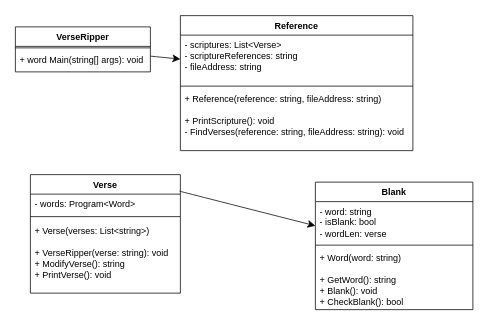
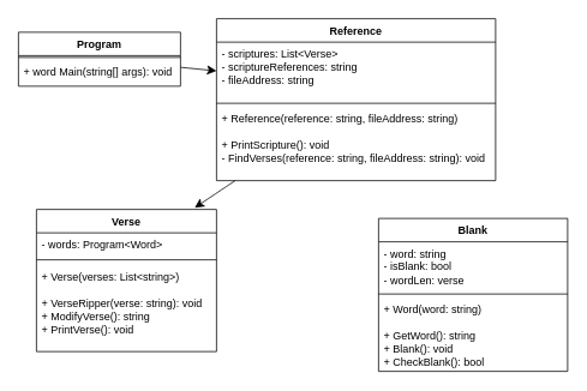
- <mxCell id="6" value="VerseRipper" style="swimlane;fontStyle=1;align=center;verticalAlign=top;childLayout=stackLayout;horizontal=1;startSize=26;horizontalStack=0;resizeParent=1;resizeParentMax=0;resizeLast=0;collapsible=1;marginBottom=0;whiteSpace=wrap;html=1;" vertex="1" parent="1"><mxGeometry x="20" y="35" width="180" height="60" as="geometry" /></mxCell>
+ <mxCell id="6" value="Program" style="swimlane;fontStyle=1;align=center;verticalAlign=top;childLayout=stackLayout;horizontal=1;startSize=26;horizontalStack=0;resizeParent=1;resizeParentMax=0;resizeLast=0;collapsible=1;marginBottom=0;whiteSpace=wrap;html=1;" vertex="1" parent="1"><mxGeometry x="20" y="35" width="180" height="60" as="geometry" /></mxCell>
+ <mxCell id="18" style="edgeStyle=none;curved=1;rounded=0;orthogonalLoop=1;jettySize=auto;html=1;entryX=0.879;entryY=-0.012;entryDx=0;entryDy=0;entryPerimeter=0;fontSize=12;startSize=8;endSize=8;" edge="1" parent="1" source="9" target="13"><mxGeometry relative="1" as="geometry"><mxPoint x="565.355" y="102" as="sourcePoint" /><mxPoint x="390" y="221.194" as="targetPoint" /></mxGeometry></mxCell>
- <mxCell id="19" style="edgeStyle=none;curved=1;rounded=0;orthogonalLoop=1;jettySize=auto;html=1;fontSize=12;startSize=8;endSize=8;exitX=0.995;exitY=0.14;exitDx=0;exitDy=0;exitPerimeter=0;" edge="1" parent="1" source="13" target="2"><mxGeometry relative="1" as="geometry"><mxPoint x="240" y="402.5" as="sourcePoint" /><mxPoint x="295.59" y="402" as="targetPoint" /></mxGeometry></mxCell>
